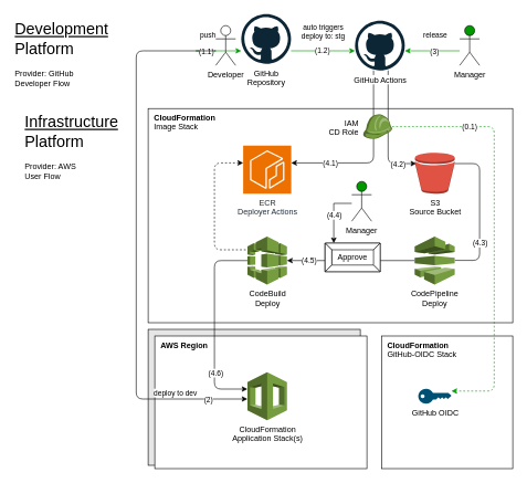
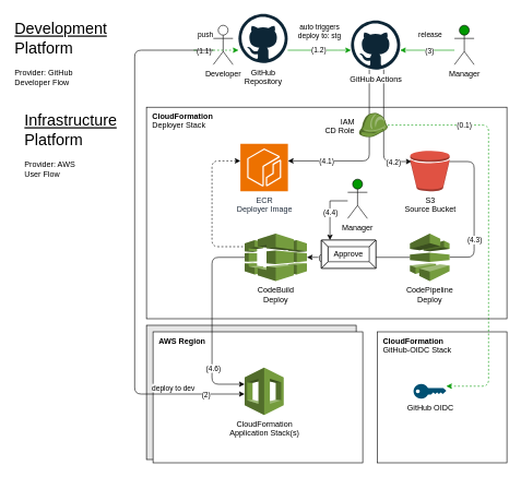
- <mxCell id="9" style="edgeStyle=orthogonalEdgeStyle;rounded=0;orthogonalLoop=1;jettySize=auto;html=1;strokeColor=#009900;" parent="1" source="14" target="17" edge="1"><mxGeometry relative="1" as="geometry"><Array as="points"><mxPoint x="295" y="76" /><mxPoint x="295" y="76" /></Array></mxGeometry></mxCell>
+ <mxCell id="9" style="edgeStyle=orthogonalEdgeStyle;rounded=0;orthogonalLoop=1;jettySize=auto;html=1;strokeColor=#009900;dashed=1;" parent="1" source="14" target="17" edge="1"><mxGeometry relative="1" as="geometry"><Array as="points"><mxPoint x="295" y="76" /><mxPoint x="295" y="76" /></Array></mxGeometry></mxCell>
- <mxCell id="3" value="&lt;span style=&quot;&quot;&gt;CloudFormation&lt;/span&gt;&lt;div&gt;&lt;span style=&quot;font-weight: normal;&quot;&gt;Image Stack&lt;/span&gt;&lt;/div&gt;" style="rounded=0;whiteSpace=wrap;html=1;align=left;verticalAlign=top;labelBackgroundColor=none;labelBorderColor=none;textShadow=0;spacingLeft=7;spacingTop=0;fillColor=default;fontColor=default;fillStyle=auto;gradientColor=none;shadow=0;glass=0;movable=1;resizable=1;rotatable=1;deletable=1;editable=1;locked=0;connectable=1;fontStyle=1" vertex="1" parent="1"><mxGeometry x="223" y="163" width="550" height="323" as="geometry" /></mxCell>
+ <mxCell id="3" value="&lt;span style=&quot;&quot;&gt;CloudFormation&lt;/span&gt;&lt;div&gt;&lt;span style=&quot;font-weight: normal;&quot;&gt;Deployer Stack&lt;/span&gt;&lt;/div&gt;" style="rounded=0;whiteSpace=wrap;html=1;align=left;verticalAlign=top;labelBackgroundColor=none;labelBorderColor=none;textShadow=0;spacingLeft=7;spacingTop=0;fillColor=default;fontColor=default;fillStyle=auto;gradientColor=none;shadow=0;glass=0;movable=1;resizable=1;rotatable=1;deletable=1;editable=1;locked=0;connectable=1;fontStyle=1" vertex="1" parent="1"><mxGeometry x="223" y="163" width="550" height="323" as="geometry" /></mxCell>
- <mxCell id="39" value="ECR&lt;div&gt;Deployer Actions&lt;/div&gt;" style="sketch=0;points=[[0,0,0],[0.25,0,0],[0.5,0,0],[0.75,0,0],[1,0,0],[0,1,0],[0.25,1,0],[0.5,1,0],[0.75,1,0],[1,1,0],[0,0.25,0],[0,0.5,0],[0,0.75,0],[1,0.25,0],[1,0.5,0],[1,0.75,0]];outlineConnect=0;fontColor=#232F3E;fillColor=#ED7100;strokeColor=#ffffff;dashed=0;verticalLabelPosition=bottom;verticalAlign=top;align=center;html=1;fontSize=12;fontStyle=0;aspect=fixed;shape=mxgraph.aws4.resourceIcon;resIcon=mxgraph.aws4.ecr;" vertex="1" parent="1"><mxGeometry x="366.37" y="218.75" width="72.5" height="72.5" as="geometry" /></mxCell>
+ <mxCell id="39" value="ECR&lt;div&gt;Deployer Image&lt;/div&gt;" style="sketch=0;points=[[0,0,0],[0.25,0,0],[0.5,0,0],[0.75,0,0],[1,0,0],[0,1,0],[0.25,1,0],[0.5,1,0],[0.75,1,0],[1,1,0],[0,0.25,0],[0,0.5,0],[0,0.75,0],[1,0.25,0],[1,0.5,0],[1,0.75,0]];outlineConnect=0;fontColor=#232F3E;fillColor=#ED7100;strokeColor=#ffffff;dashed=0;verticalLabelPosition=bottom;verticalAlign=top;align=center;html=1;fontSize=12;fontStyle=0;aspect=fixed;shape=mxgraph.aws4.resourceIcon;resIcon=mxgraph.aws4.ecr;" vertex="1" parent="1"><mxGeometry x="366.37" y="218.75" width="72.5" height="72.5" as="geometry" /></mxCell>
- <mxCell id="37" value="CodeBuild&lt;div&gt;Deploy&lt;/div&gt;" style="outlineConnect=0;dashed=0;verticalLabelPosition=bottom;verticalAlign=top;align=center;html=1;shape=mxgraph.aws3.codebuild;fillColor=#759C3E;gradientColor=none;" vertex="1" parent="1"><mxGeometry x="372.8" y="356" width="59.64" height="72.5" as="geometry" /></mxCell>
+ <mxCell id="37" value="CodeBuild&lt;div&gt;Deploy&lt;/div&gt;" style="outlineConnect=0;dashed=0;verticalLabelPosition=bottom;verticalAlign=top;align=center;html=1;shape=mxgraph.aws3.codebuild;fillColor=#759C3E;gradientColor=none;" vertex="1" parent="1"><mxGeometry x="372.8" y="356" width="95" height="72.5" as="geometry" /></mxCell>
